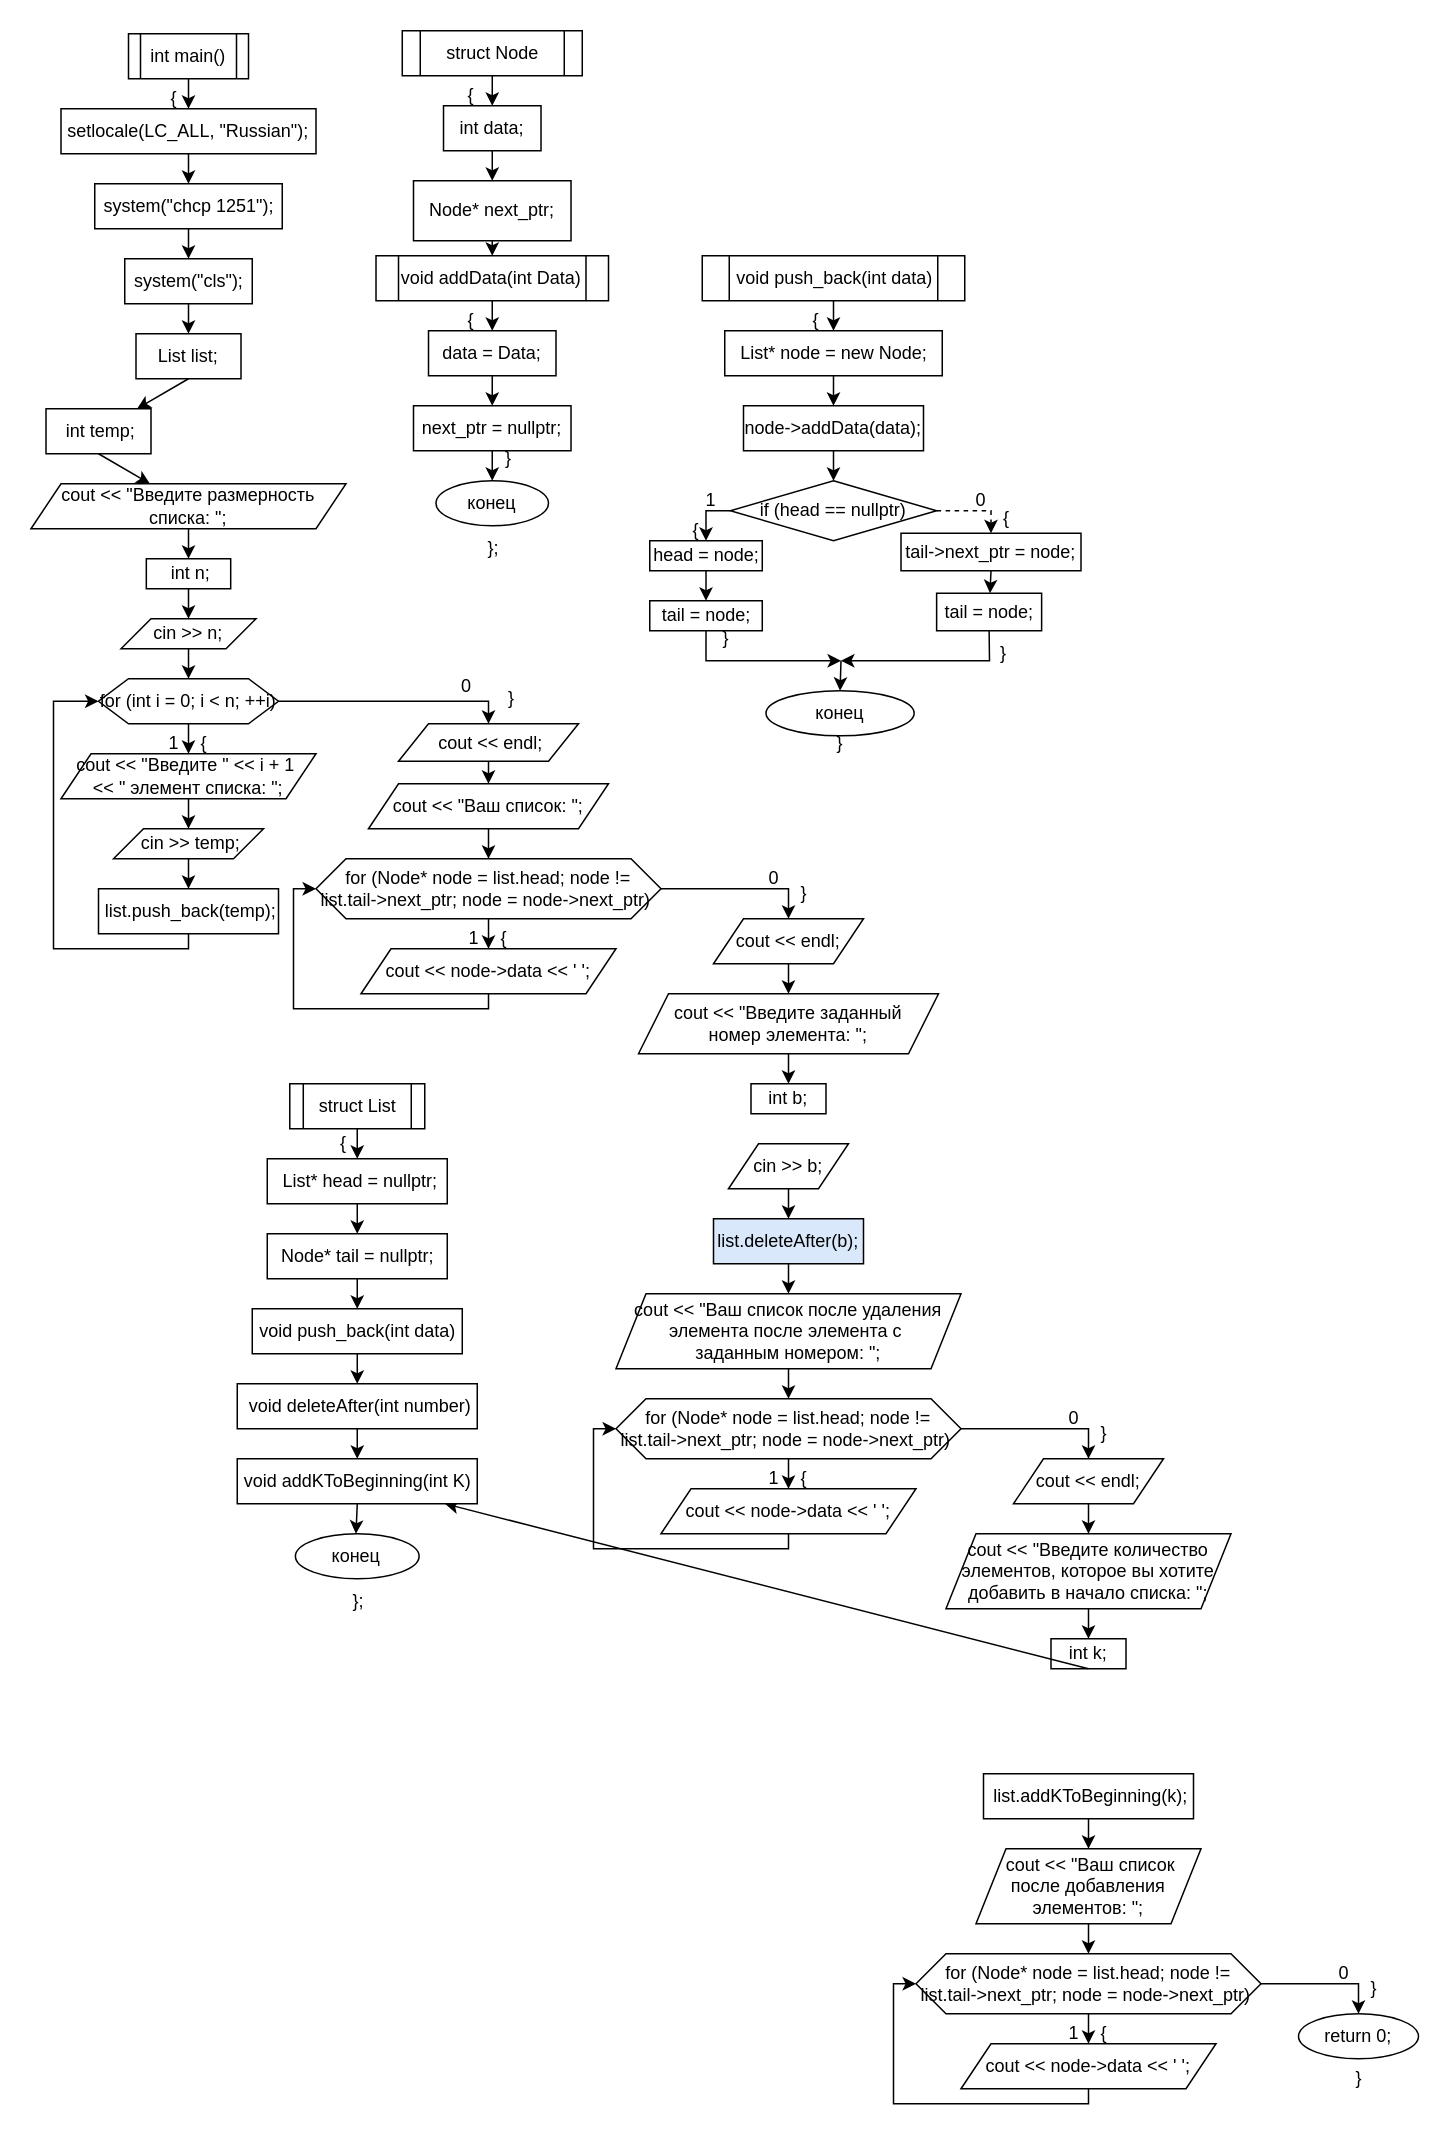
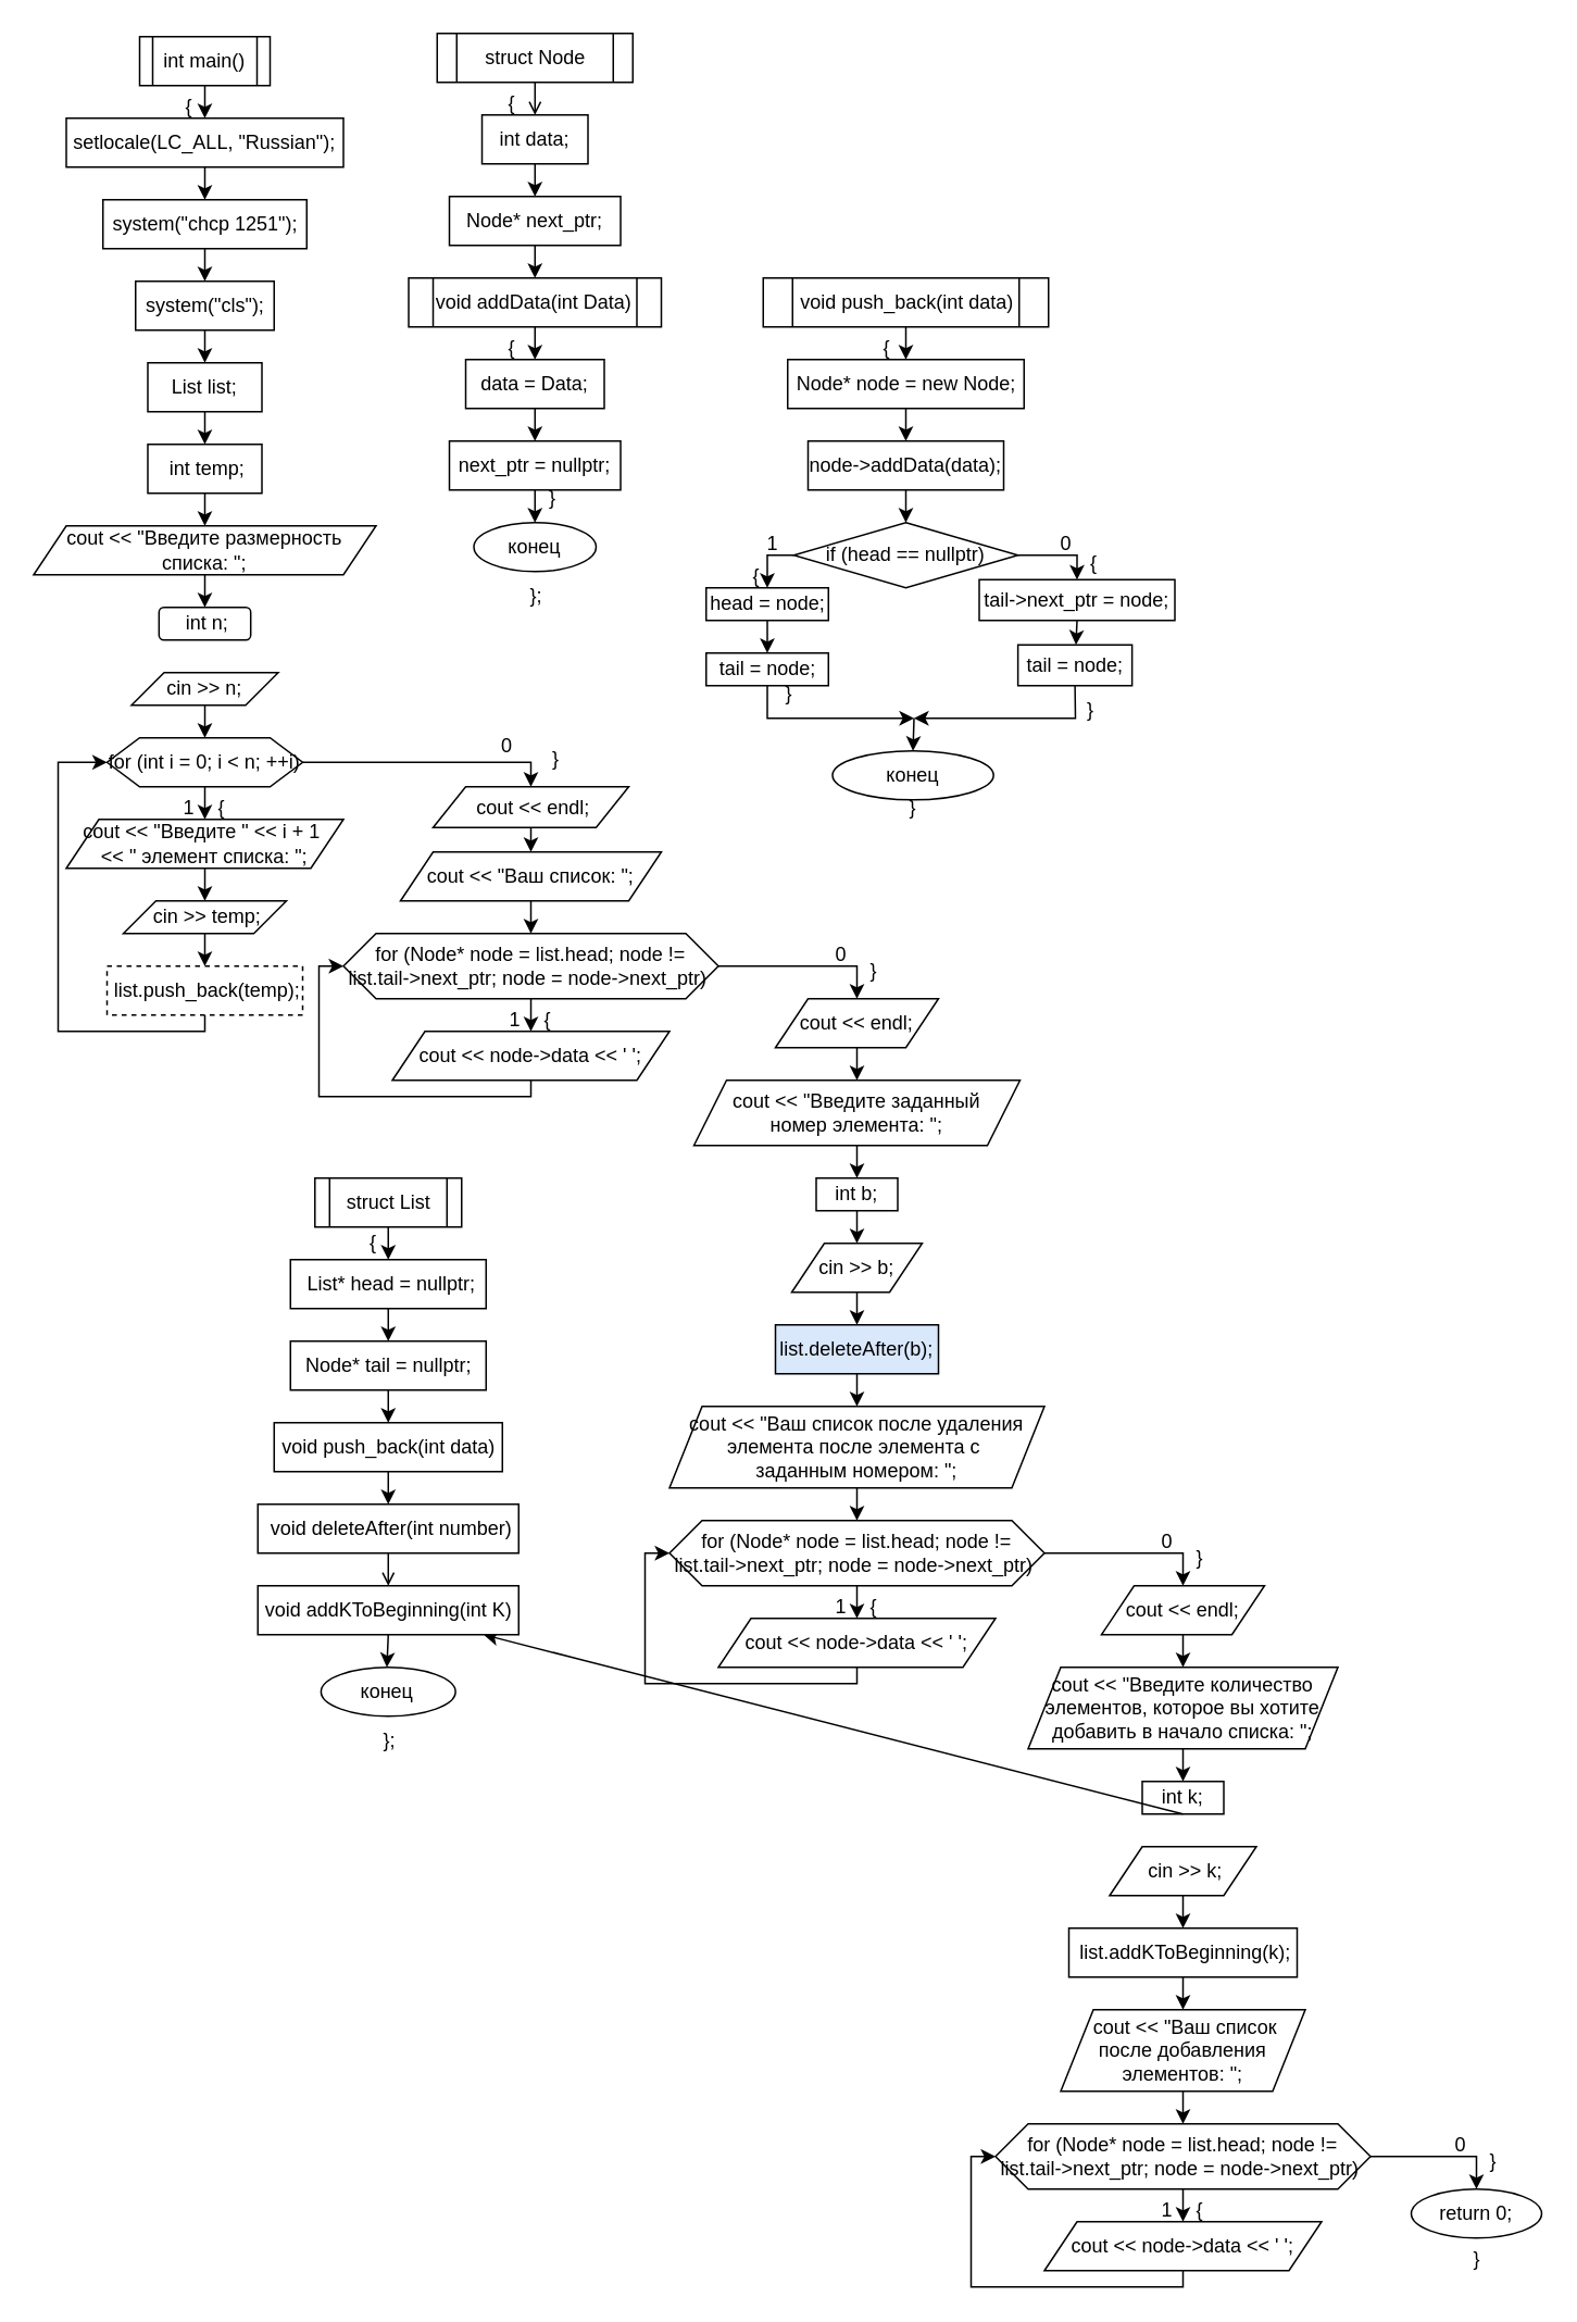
- <mxCell id="92" value="" style="endArrow=classic;html=1;rounded=0;exitX=0.5;exitY=1;exitDx=0;exitDy=0;" parent="1" source="91" target="93" edge="1"><mxGeometry width="50" height="50" relative="1" as="geometry"><mxPoint x="302.51" y="140" as="sourcePoint" /><mxPoint x="327.51" y="70" as="targetPoint" /></mxGeometry></mxCell>
+ <mxCell id="92" value="" style="endArrow=open;html=1;rounded=0;exitX=0.5;exitY=1;exitDx=0;exitDy=0;" parent="1" source="91" target="93" edge="1"><mxGeometry width="50" height="50" relative="1" as="geometry"><mxPoint x="302.51" y="140" as="sourcePoint" /><mxPoint x="327.51" y="70" as="targetPoint" /></mxGeometry></mxCell>
- <mxCell id="95" value="Node* next_ptr;" style="rounded=0;whiteSpace=wrap;html=1;" parent="1" vertex="1"><mxGeometry x="275" y="120" width="105.01" height="40" as="geometry" /></mxCell>
+ <mxCell id="95" value="Node* next_ptr;" style="rounded=0;whiteSpace=wrap;html=1;" parent="1" vertex="1"><mxGeometry x="275" y="120" width="105.01" height="30" as="geometry" /></mxCell>
- <mxCell id="116" value="List* node = new Node;" style="rounded=0;whiteSpace=wrap;html=1;" parent="1" vertex="1"><mxGeometry x="482.5" y="220" width="145" height="30" as="geometry" /></mxCell>
+ <mxCell id="116" value="Node* node = new Node;" style="rounded=0;whiteSpace=wrap;html=1;" parent="1" vertex="1"><mxGeometry x="482.5" y="220" width="145" height="30" as="geometry" /></mxCell>
- <mxCell id="12" value="&amp;nbsp;int temp;" style="rounded=0;whiteSpace=wrap;html=1;" parent="1" vertex="1"><mxGeometry x="30" y="272" width="70" height="30" as="geometry" /></mxCell>
+ <mxCell id="12" value="&amp;nbsp;int temp;" style="rounded=0;whiteSpace=wrap;html=1;" parent="1" vertex="1"><mxGeometry x="90" y="272" width="70" height="30" as="geometry" /></mxCell>
- <mxCell id="126" value="" style="endArrow=classic;html=1;rounded=0;exitX=1;exitY=0.5;exitDx=0;exitDy=0;dashed=1;" parent="1" source="120" target="127" edge="1"><mxGeometry width="50" height="50" relative="1" as="geometry"><mxPoint x="600" y="410" as="sourcePoint" /><mxPoint x="660" y="360" as="targetPoint" /><Array as="points"><mxPoint x="660" y="340" /></Array></mxGeometry></mxCell>
+ <mxCell id="126" value="" style="endArrow=classic;html=1;rounded=0;exitX=1;exitY=0.5;exitDx=0;exitDy=0;" parent="1" source="120" target="127" edge="1"><mxGeometry width="50" height="50" relative="1" as="geometry"><mxPoint x="600" y="410" as="sourcePoint" /><mxPoint x="660" y="360" as="targetPoint" /><Array as="points"><mxPoint x="660" y="340" /></Array></mxGeometry></mxCell>
- <mxCell id="16" value="&amp;nbsp;int n;" style="rounded=0;whiteSpace=wrap;html=1;" parent="1" vertex="1"><mxGeometry x="96.88" y="372" width="56.25" height="20" as="geometry" /></mxCell>
+ <mxCell id="16" value="&amp;nbsp;int n;" style="whiteSpace=wrap;html=1;rounded=1;" parent="1" vertex="1"><mxGeometry x="96.88" y="372" width="56.25" height="20" as="geometry" /></mxCell>
- <mxCell id="17" value="" style="endArrow=classic;html=1;rounded=0;exitX=0.5;exitY=1;exitDx=0;exitDy=0;" parent="1" source="16" target="18" edge="1"><mxGeometry width="50" height="50" relative="1" as="geometry"><mxPoint x="105" y="442" as="sourcePoint" /><mxPoint x="125" y="422" as="targetPoint" /></mxGeometry></mxCell>
- <mxCell id="26" value="&amp;nbsp;list.push_back(temp);" style="rounded=0;whiteSpace=wrap;html=1;" parent="1" vertex="1"><mxGeometry x="65" y="592" width="120" height="30" as="geometry" /></mxCell>
+ <mxCell id="26" value="&amp;nbsp;list.push_back(temp);" style="rounded=0;whiteSpace=wrap;html=1;dashed=1;" parent="1" vertex="1"><mxGeometry x="65" y="592" width="120" height="30" as="geometry" /></mxCell>
+ <mxCell id="43" value="" style="endArrow=classic;html=1;rounded=0;exitX=0.5;exitY=1;exitDx=0;exitDy=0;" parent="1" source="42" target="44" edge="1"><mxGeometry width="50" height="50" relative="1" as="geometry"><mxPoint x="495" y="792" as="sourcePoint" /><mxPoint x="525" y="762" as="targetPoint" /></mxGeometry></mxCell>
- <mxCell id="144" value="" style="endArrow=classic;html=1;rounded=0;exitX=0.5;exitY=1;exitDx=0;exitDy=0;" parent="1" source="143" target="145" edge="1"><mxGeometry width="50" height="50" relative="1" as="geometry"><mxPoint x="197.51" y="1012" as="sourcePoint" /><mxPoint x="237.51" y="972" as="targetPoint" /></mxGeometry></mxCell>
+ <mxCell id="144" value="" style="endArrow=open;html=1;rounded=0;exitX=0.5;exitY=1;exitDx=0;exitDy=0;" parent="1" source="143" target="145" edge="1"><mxGeometry width="50" height="50" relative="1" as="geometry"><mxPoint x="197.51" y="1012" as="sourcePoint" /><mxPoint x="237.51" y="972" as="targetPoint" /></mxGeometry></mxCell>
+ <mxCell id="61" value="&amp;nbsp;cin &amp;gt;&amp;gt; k;" style="shape=parallelogram;perimeter=parallelogramPerimeter;whiteSpace=wrap;html=1;fixedSize=1;" parent="1" vertex="1"><mxGeometry x="680" y="1132" width="90" height="30" as="geometry" /></mxCell>
+ <mxCell id="62" value="" style="endArrow=classic;html=1;rounded=0;exitX=0.5;exitY=1;exitDx=0;exitDy=0;" parent="1" source="61" target="63" edge="1"><mxGeometry width="50" height="50" relative="1" as="geometry"><mxPoint x="735" y="1192" as="sourcePoint" /><mxPoint x="725" y="1182" as="targetPoint" /></mxGeometry></mxCell>
